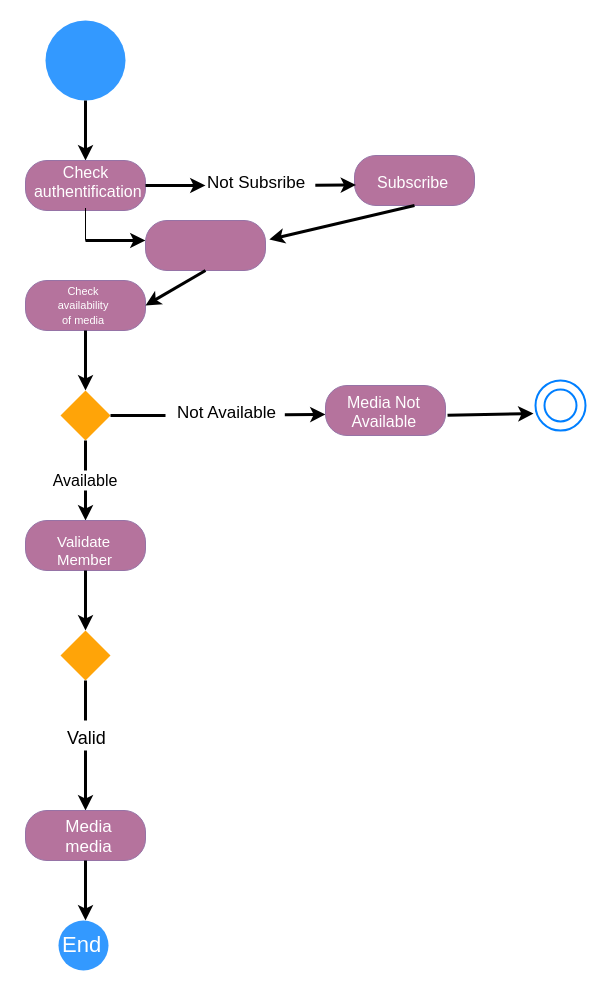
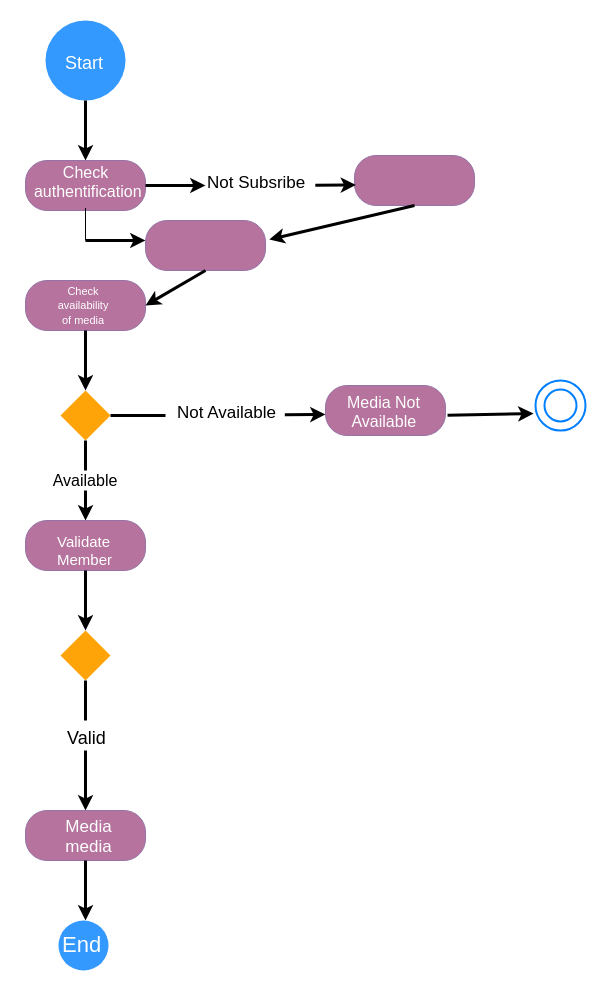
+ <mxCell id="38" value="&lt;font style=&quot;font-size: 18px&quot; color=&quot;#ffffff&quot;&gt;Start&lt;/font&gt;" style="text;html=1;resizable=0;points=[];autosize=1;align=left;verticalAlign=top;spacingTop=-4;" parent="1" vertex="1"><mxGeometry x="63" y="50" width="50" height="20" as="geometry" /></mxCell>
- <mxCell id="37" value="&lt;font style=&quot;font-size: 16px&quot; color=&quot;#ffffff&quot;&gt;Subscribe&lt;/font&gt;" style="text;html=1;resizable=0;points=[];autosize=1;align=left;verticalAlign=top;spacingTop=-4;" parent="1" vertex="1"><mxGeometry x="375" y="170" width="90" height="20" as="geometry" /></mxCell>
